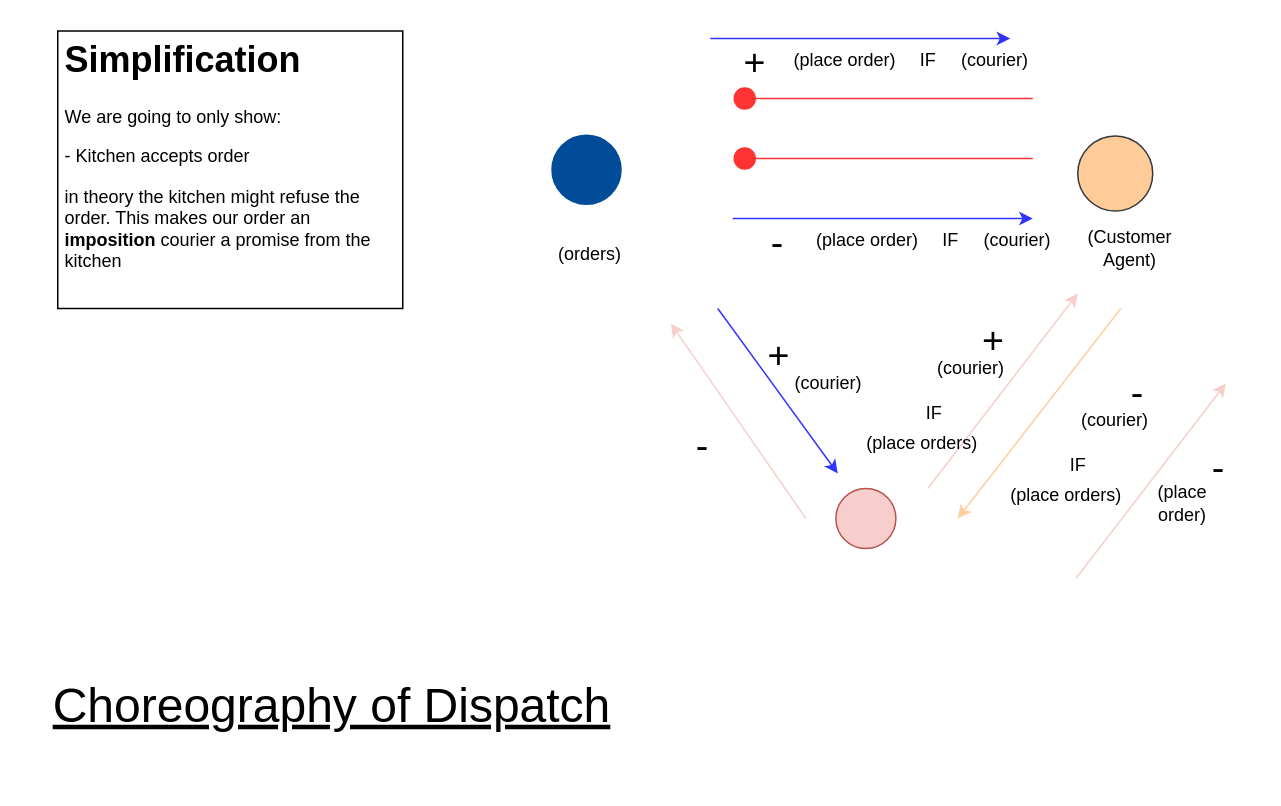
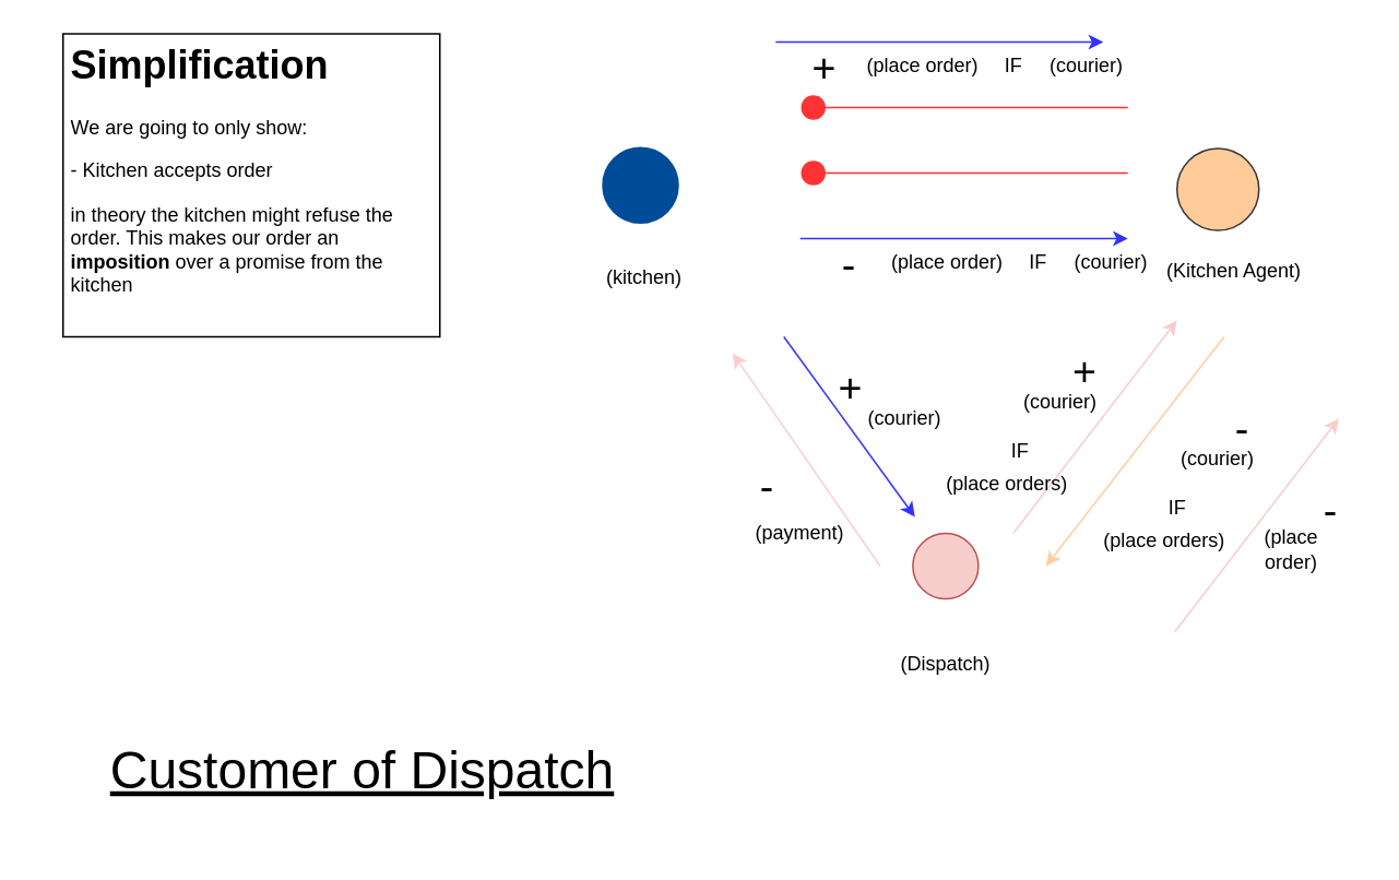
- <mxCell id="39" value="&lt;h1&gt;Simplification&lt;/h1&gt;&lt;p&gt;We are going to only show:&lt;/p&gt;&lt;p&gt;- Kitchen accepts order&lt;/p&gt;&lt;p&gt;in theory the kitchen might refuse the order. This makes our order an &lt;b&gt;imposition&lt;/b&gt; courier a promise from the kitchen&lt;/p&gt;" style="text;html=1;strokeColor=default;fillColor=none;spacing=5;spacingTop=-20;whiteSpace=wrap;overflow=hidden;rounded=0;" parent="1" vertex="1"><mxGeometry x="38" y="20" width="230" height="185" as="geometry" /></mxCell>
+ <mxCell id="39" value="&lt;h1&gt;Simplification&lt;/h1&gt;&lt;p&gt;We are going to only show:&lt;/p&gt;&lt;p&gt;- Kitchen accepts order&lt;/p&gt;&lt;p&gt;in theory the kitchen might refuse the order. This makes our order an &lt;b&gt;imposition&lt;/b&gt; over a promise from the kitchen&lt;/p&gt;" style="text;html=1;strokeColor=default;fillColor=none;spacing=5;spacingTop=-20;whiteSpace=wrap;overflow=hidden;rounded=0;" parent="1" vertex="1"><mxGeometry x="38" y="20" width="230" height="185" as="geometry" /></mxCell>
- <mxCell id="5" value="(Customer Agent)" style="text;html=1;strokeColor=none;fillColor=none;align=center;verticalAlign=middle;whiteSpace=wrap;rounded=0;" parent="1" vertex="1"><mxGeometry x="708" y="155" width="90" height="20" as="geometry" /></mxCell>
+ <mxCell id="5" value="(Kitchen Agent)" style="text;html=1;strokeColor=none;fillColor=none;align=center;verticalAlign=middle;whiteSpace=wrap;rounded=0;" parent="1" vertex="1"><mxGeometry x="708" y="155" width="90" height="20" as="geometry" /></mxCell>
- <mxCell id="6" value="(orders)" style="text;html=1;strokeColor=none;fillColor=none;align=center;verticalAlign=middle;whiteSpace=wrap;rounded=0;" parent="1" vertex="1"><mxGeometry x="373" y="159" width="40" height="20" as="geometry" /></mxCell>
+ <mxCell id="6" value="(kitchen)" style="text;html=1;strokeColor=none;fillColor=none;align=center;verticalAlign=middle;whiteSpace=wrap;rounded=0;" parent="1" vertex="1"><mxGeometry x="373" y="159" width="40" height="20" as="geometry" /></mxCell>
+ <mxCell id="19" value="(payment)" style="text;html=1;strokeColor=none;fillColor=none;align=center;verticalAlign=middle;whiteSpace=wrap;rounded=0;" parent="1" vertex="1"><mxGeometry x="468" y="315" width="40" height="20" as="geometry" /></mxCell>
+ <mxCell id="13" value="(Dispatch)" style="text;html=1;strokeColor=none;fillColor=none;align=center;verticalAlign=middle;whiteSpace=wrap;rounded=0;" parent="1" vertex="1"><mxGeometry x="531.75" y="395" width="90" height="20" as="geometry" /></mxCell>
- <mxCell id="2" value="&lt;font size=&quot;1&quot;&gt;&lt;u style=&quot;font-size: 32px&quot;&gt;Choreography of Dispatch&lt;/u&gt;&lt;/font&gt;" style="text;html=1;strokeColor=none;fillColor=none;align=center;verticalAlign=middle;whiteSpace=wrap;rounded=0;" parent="1" vertex="1"><mxGeometry x="20.5" y="425" width="400" height="90" as="geometry" /></mxCell>
+ <mxCell id="2" value="&lt;font size=&quot;1&quot;&gt;&lt;u style=&quot;font-size: 32px&quot;&gt;Customer of Dispatch&lt;/u&gt;&lt;/font&gt;" style="text;html=1;strokeColor=none;fillColor=none;align=center;verticalAlign=middle;whiteSpace=wrap;rounded=0;" parent="1" vertex="1"><mxGeometry x="20.5" y="425" width="400" height="90" as="geometry" /></mxCell>
